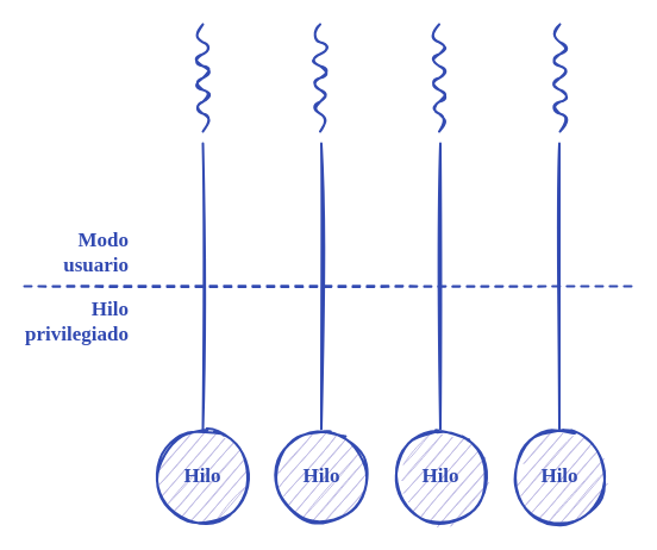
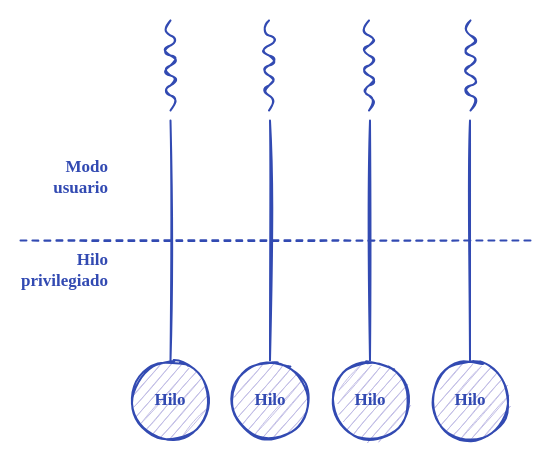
- <mxCell id="2" value="Modo usuario" style="text;html=1;strokeColor=none;fillColor=none;align=right;verticalAlign=middle;whiteSpace=wrap;rounded=0;shadow=0;sketch=1;fontFamily=Ink Free;fontSize=17;fontStyle=1;fontColor=#324ab2;" parent="1" vertex="1"><mxGeometry x="40" y="194" width="70" height="35" as="geometry" /></mxCell>
+ <mxCell id="2" value="Modo usuario" style="text;html=1;strokeColor=none;fillColor=none;align=right;verticalAlign=middle;whiteSpace=wrap;rounded=0;shadow=0;sketch=1;fontFamily=Ink Free;fontSize=17;fontStyle=1;fontColor=#324ab2;" parent="1" vertex="1"><mxGeometry x="40" y="159" width="70" height="35" as="geometry" /></mxCell>
